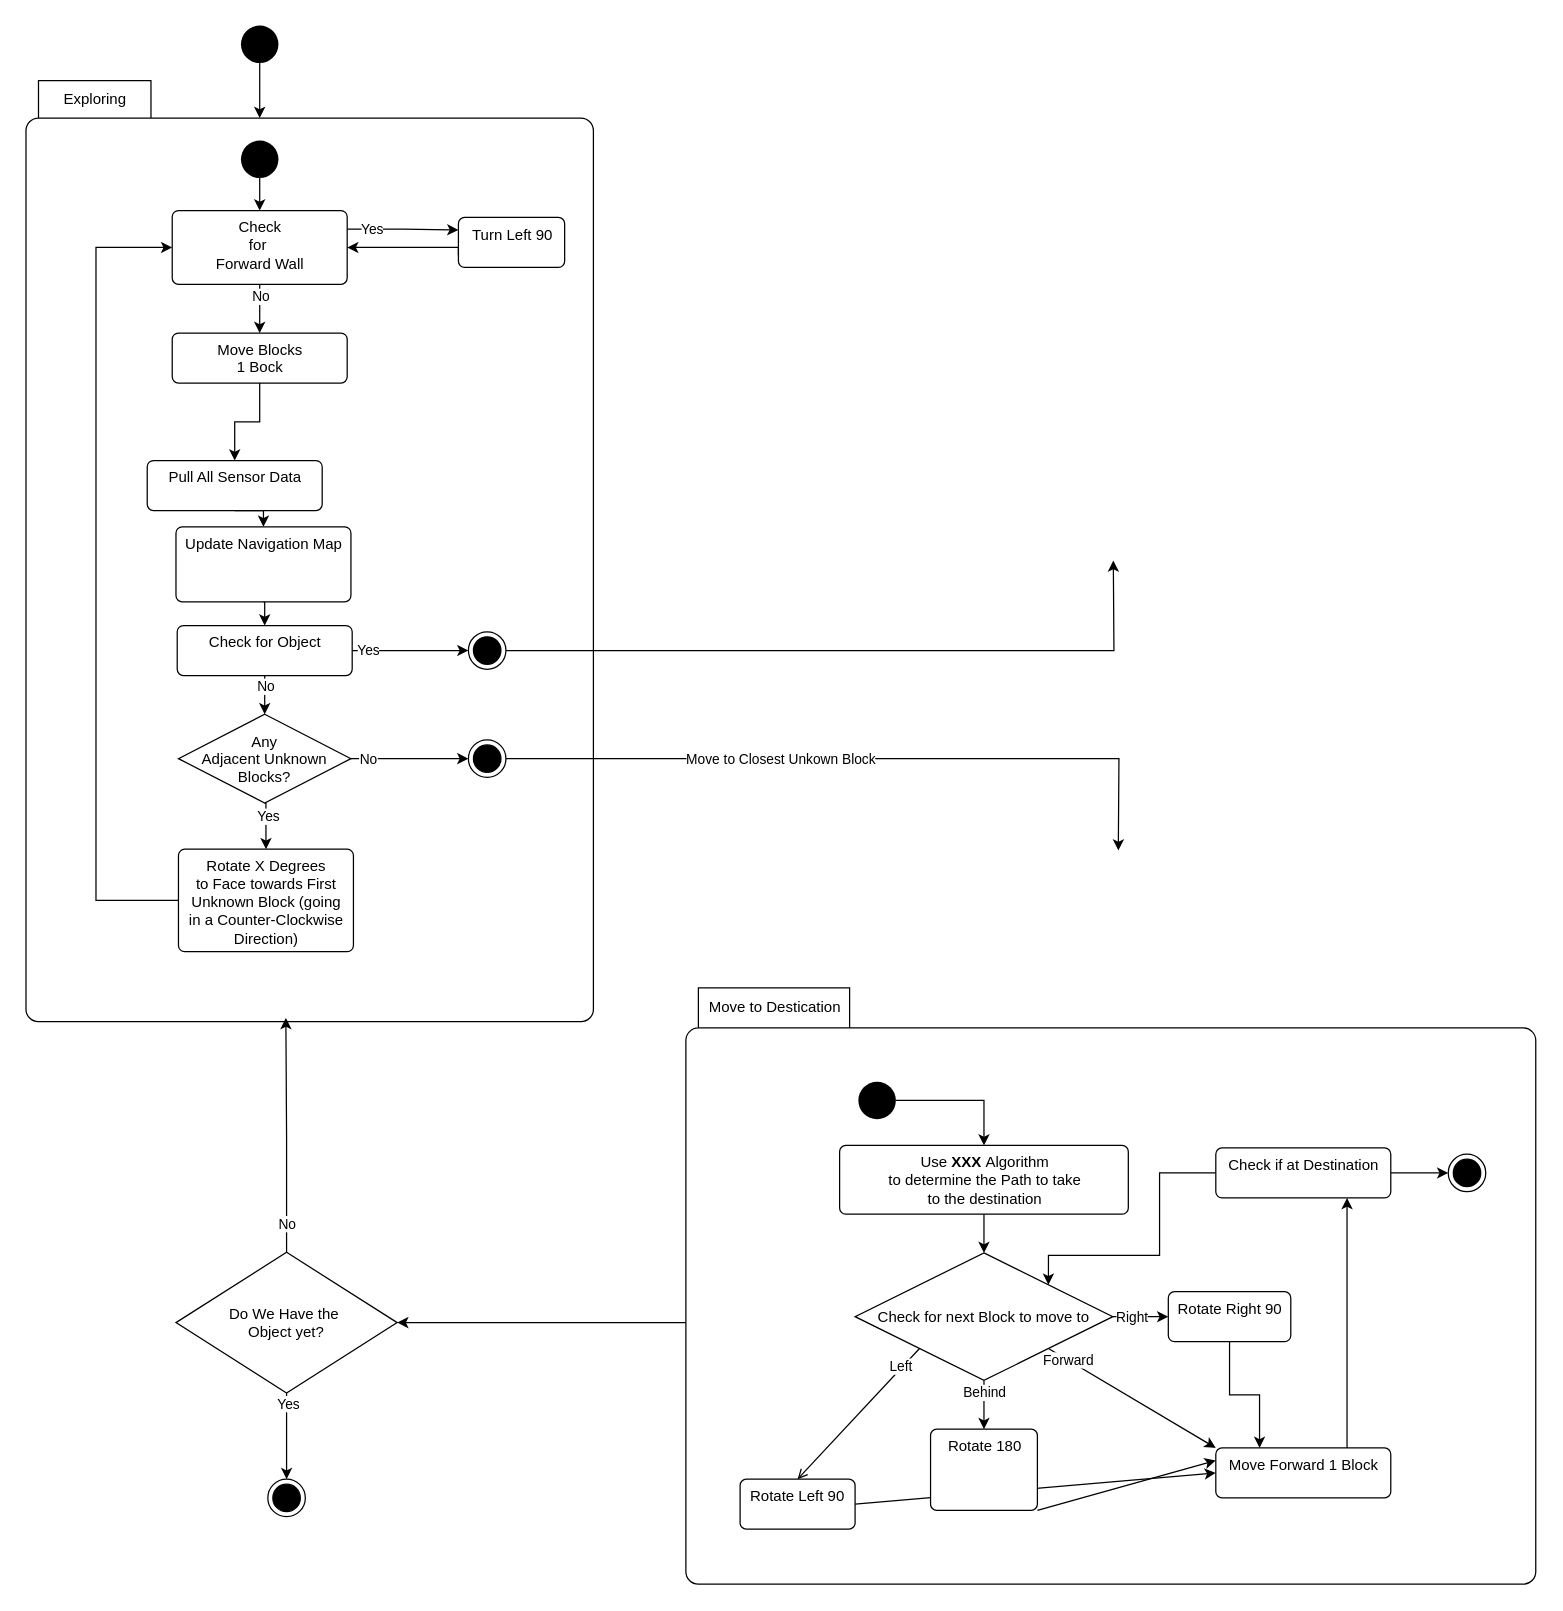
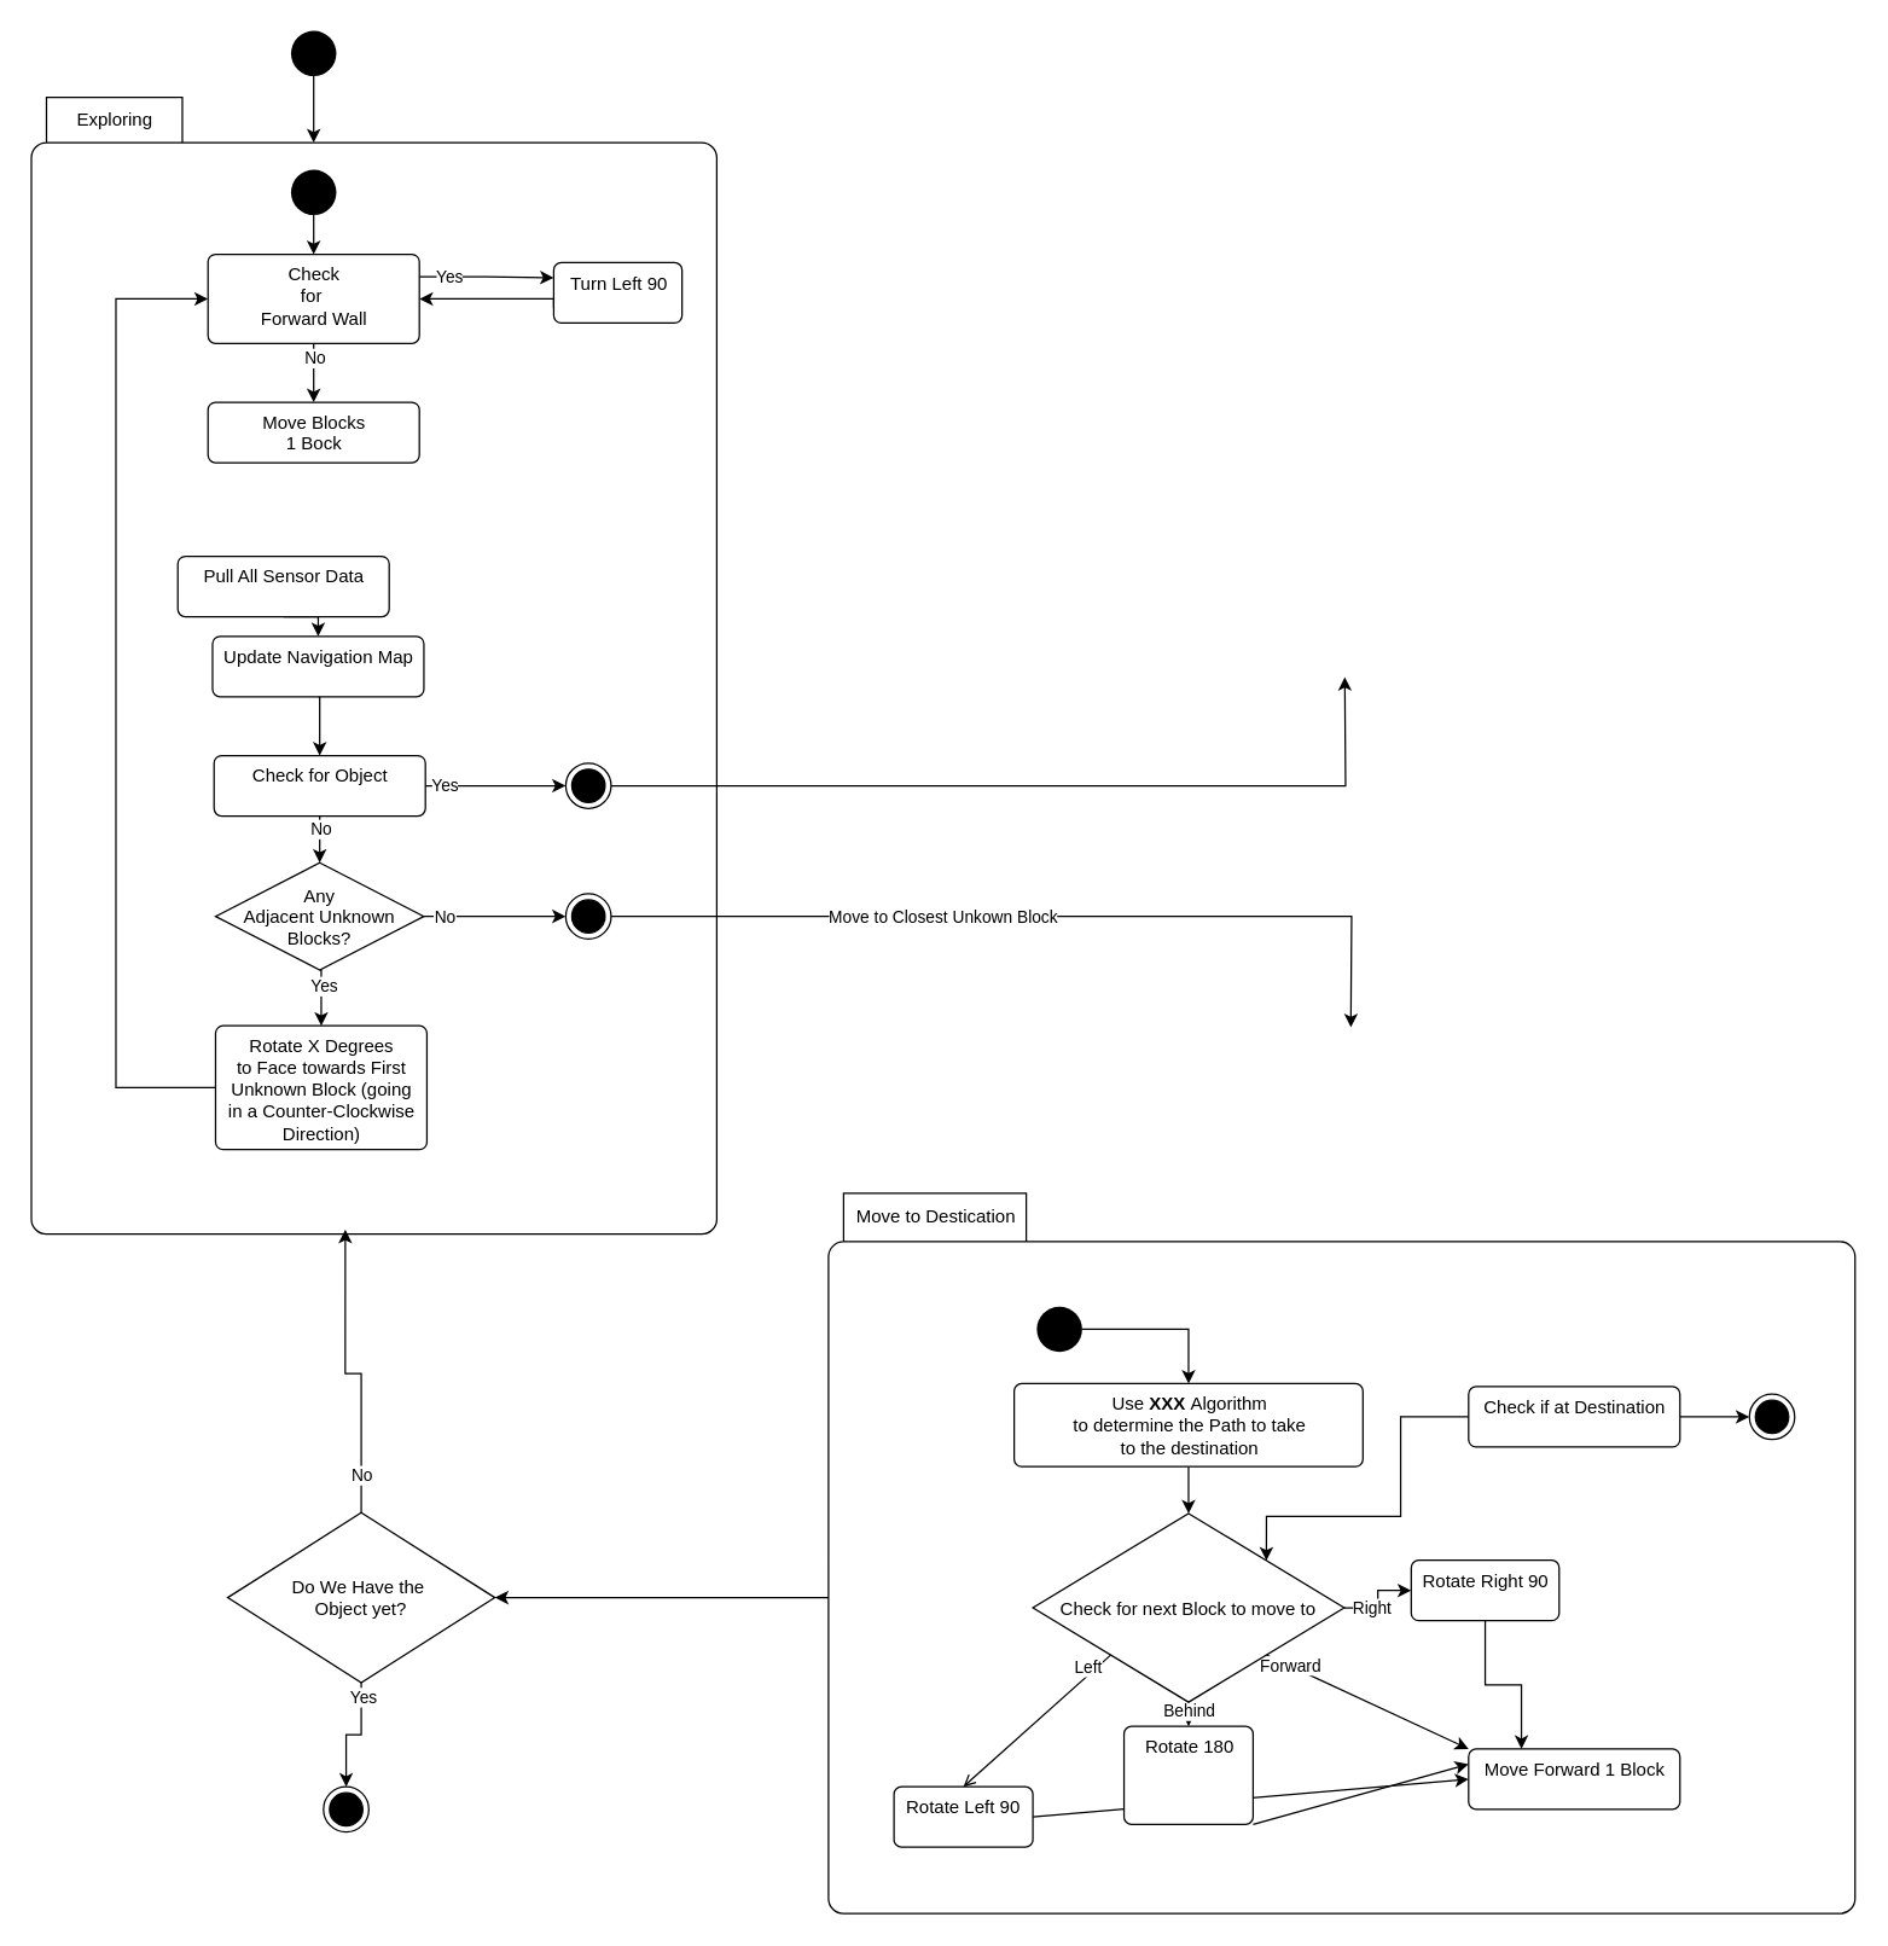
- <mxCell id="12" style="edgeStyle=orthogonalEdgeStyle;rounded=0;orthogonalLoop=1;jettySize=auto;html=1;exitX=0.5;exitY=1;exitDx=0;exitDy=0;entryX=0.5;entryY=0;entryDx=0;entryDy=0;" edge="1" parent="1" source="13" target="16"><mxGeometry relative="1" as="geometry" /></mxCell>
- <mxCell id="69" value="Update Navigation Map" style="html=1;align=center;verticalAlign=top;rounded=1;absoluteArcSize=1;arcSize=10;dashed=0;" vertex="1" parent="1"><mxGeometry x="140" y="421" width="140" height="60" as="geometry" /></mxCell>
+ <mxCell id="69" value="Update Navigation Map" style="html=1;align=center;verticalAlign=top;rounded=1;absoluteArcSize=1;arcSize=10;dashed=0;" vertex="1" parent="1"><mxGeometry x="140" y="421" width="140" height="40" as="geometry" /></mxCell>
- <mxCell id="50" value="Check for next Block to move to" style="rhombus;" vertex="1" parent="1"><mxGeometry x="683.38" y="1002" width="206.25" height="102" as="geometry" /></mxCell>
+ <mxCell id="50" value="Check for next Block to move to" style="rhombus;" vertex="1" parent="1"><mxGeometry x="683.38" y="1002" width="206.25" height="125" as="geometry" /></mxCell>
- <mxCell id="67" value="Do We Have the &#10;Object yet?" style="rhombus;" vertex="1" parent="1"><mxGeometry x="140" y="1001.5" width="177" height="112.5" as="geometry" /></mxCell>
+ <mxCell id="67" value="Do We Have the &#10;Object yet?" style="rhombus;" vertex="1" parent="1"><mxGeometry x="150" y="1001.5" width="177" height="112.5" as="geometry" /></mxCell>
- <mxCell id="53" style="edgeStyle=orthogonalEdgeStyle;rounded=0;orthogonalLoop=1;jettySize=auto;html=1;exitX=0.75;exitY=0;exitDx=0;exitDy=0;entryX=0.75;entryY=1;entryDx=0;entryDy=0;" edge="1" parent="1" source="54" target="61"><mxGeometry relative="1" as="geometry" /></mxCell>
